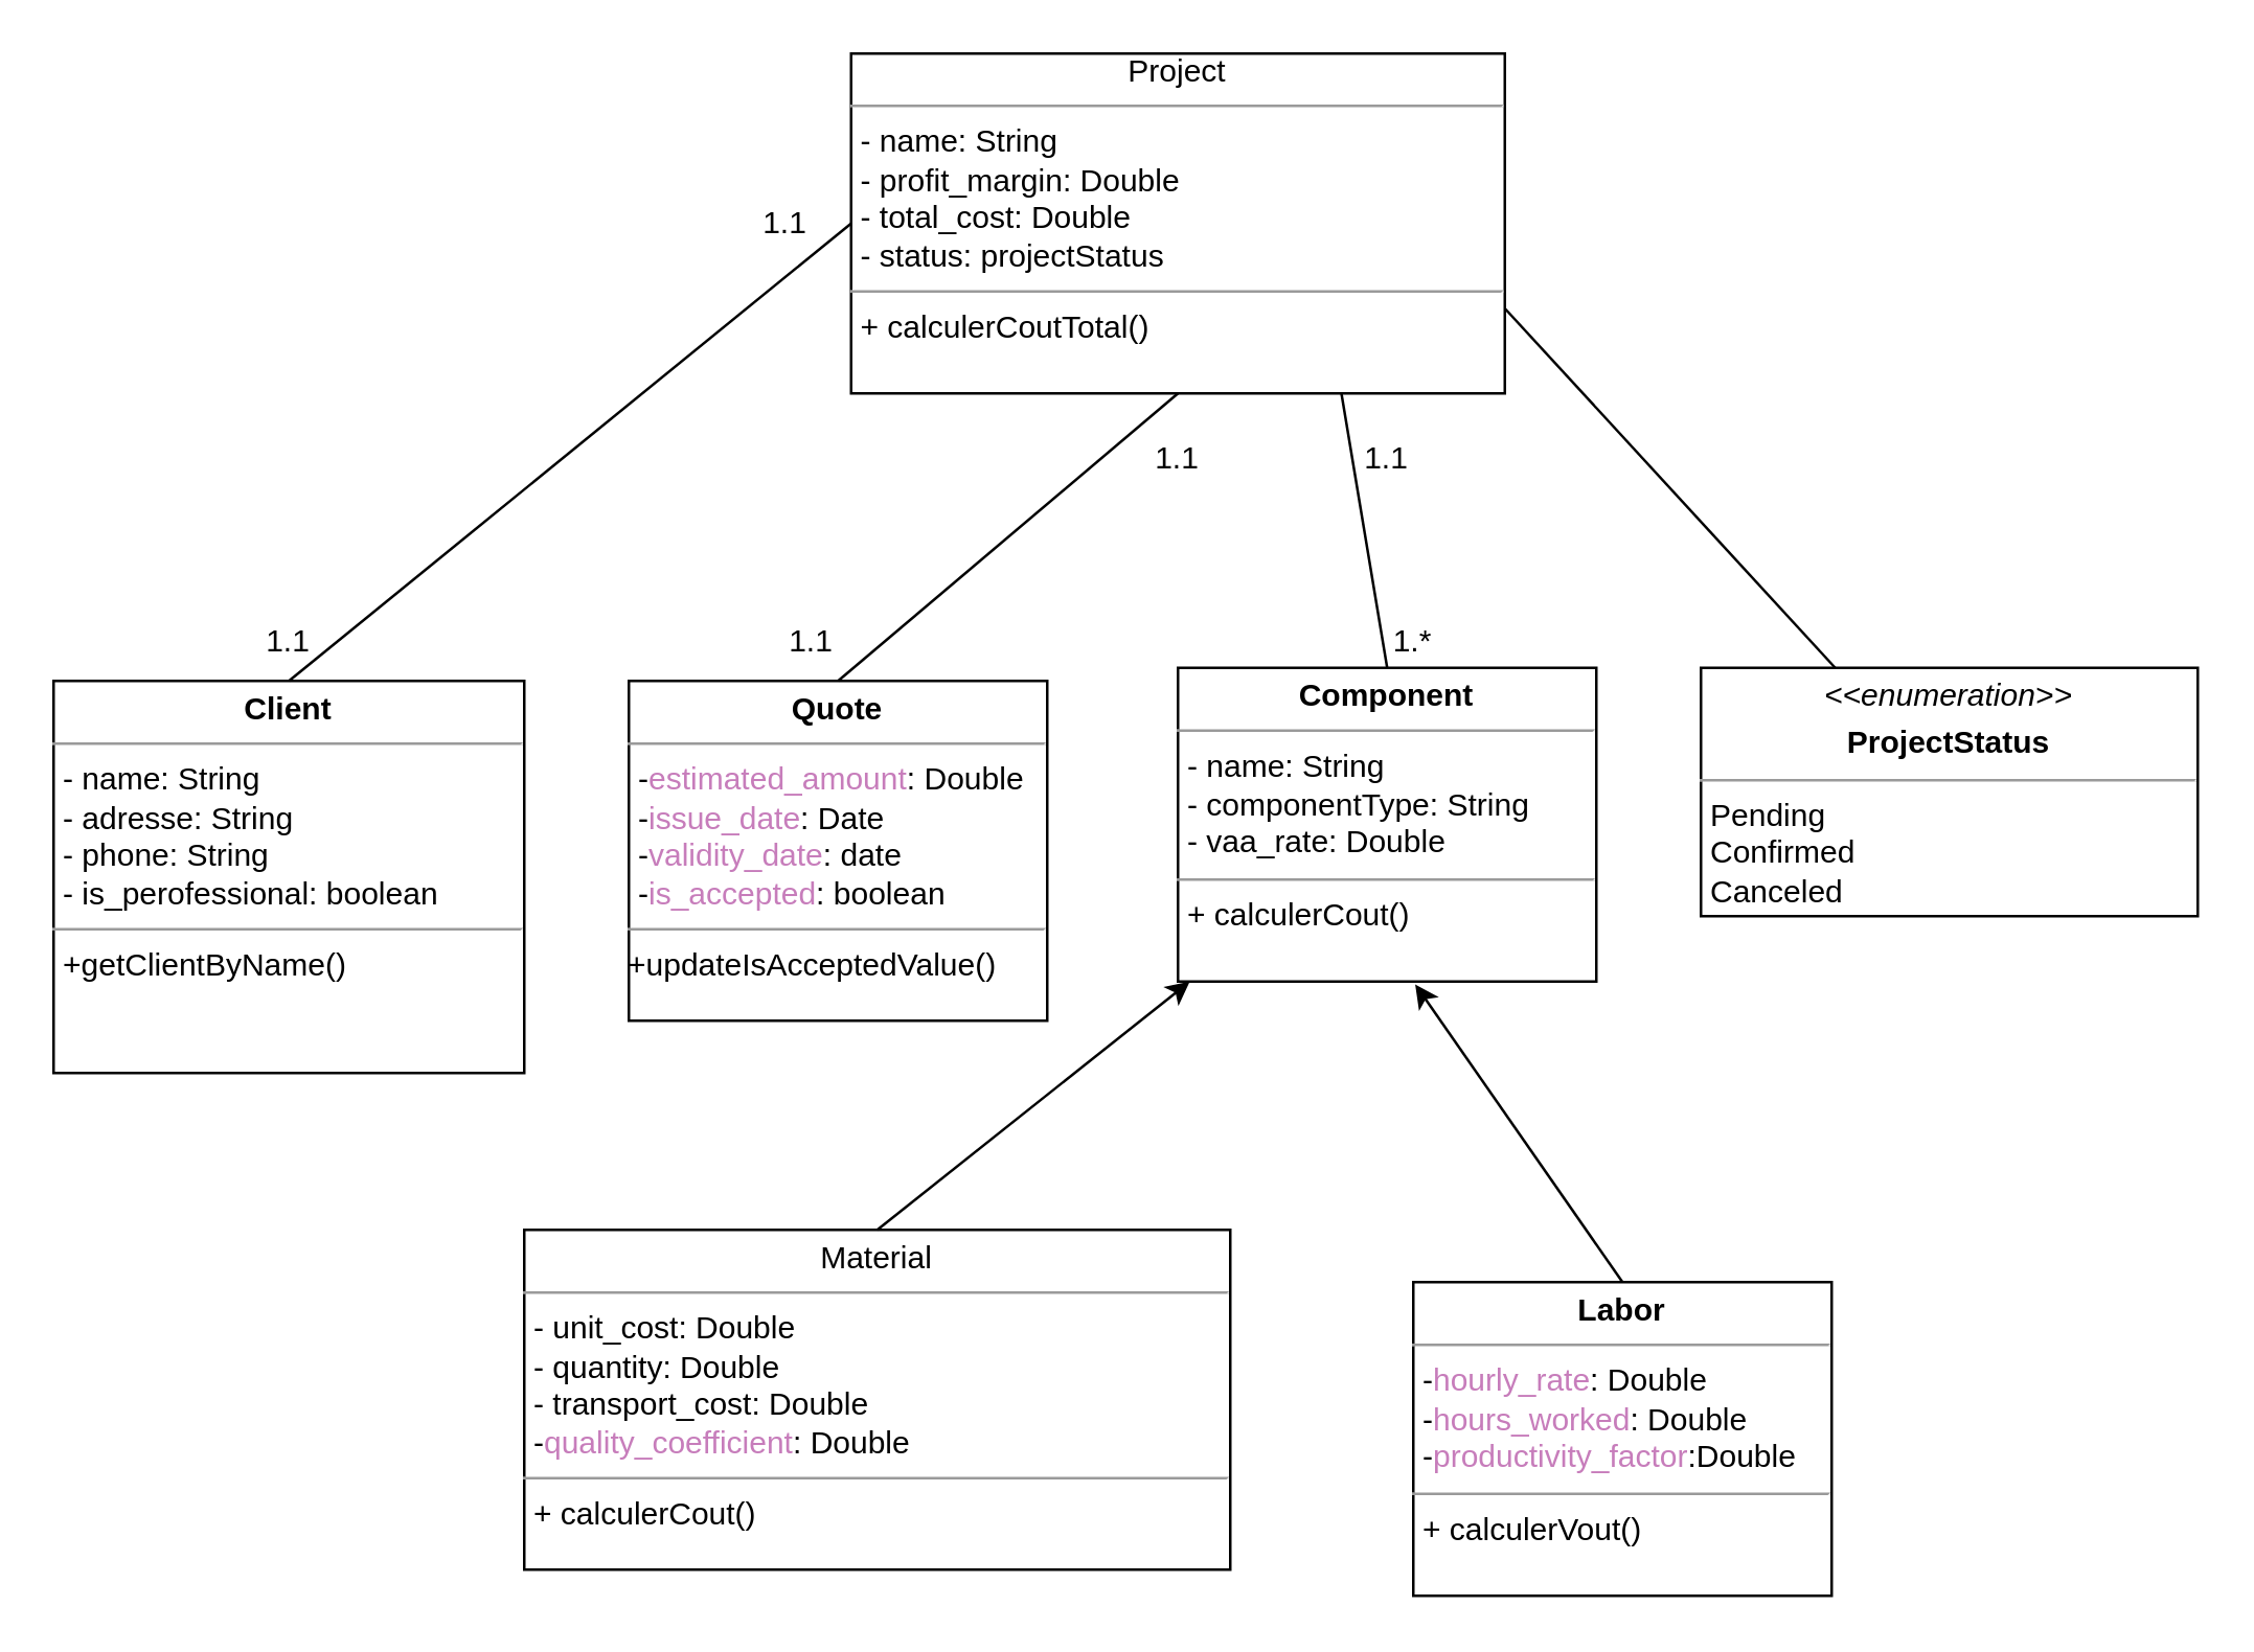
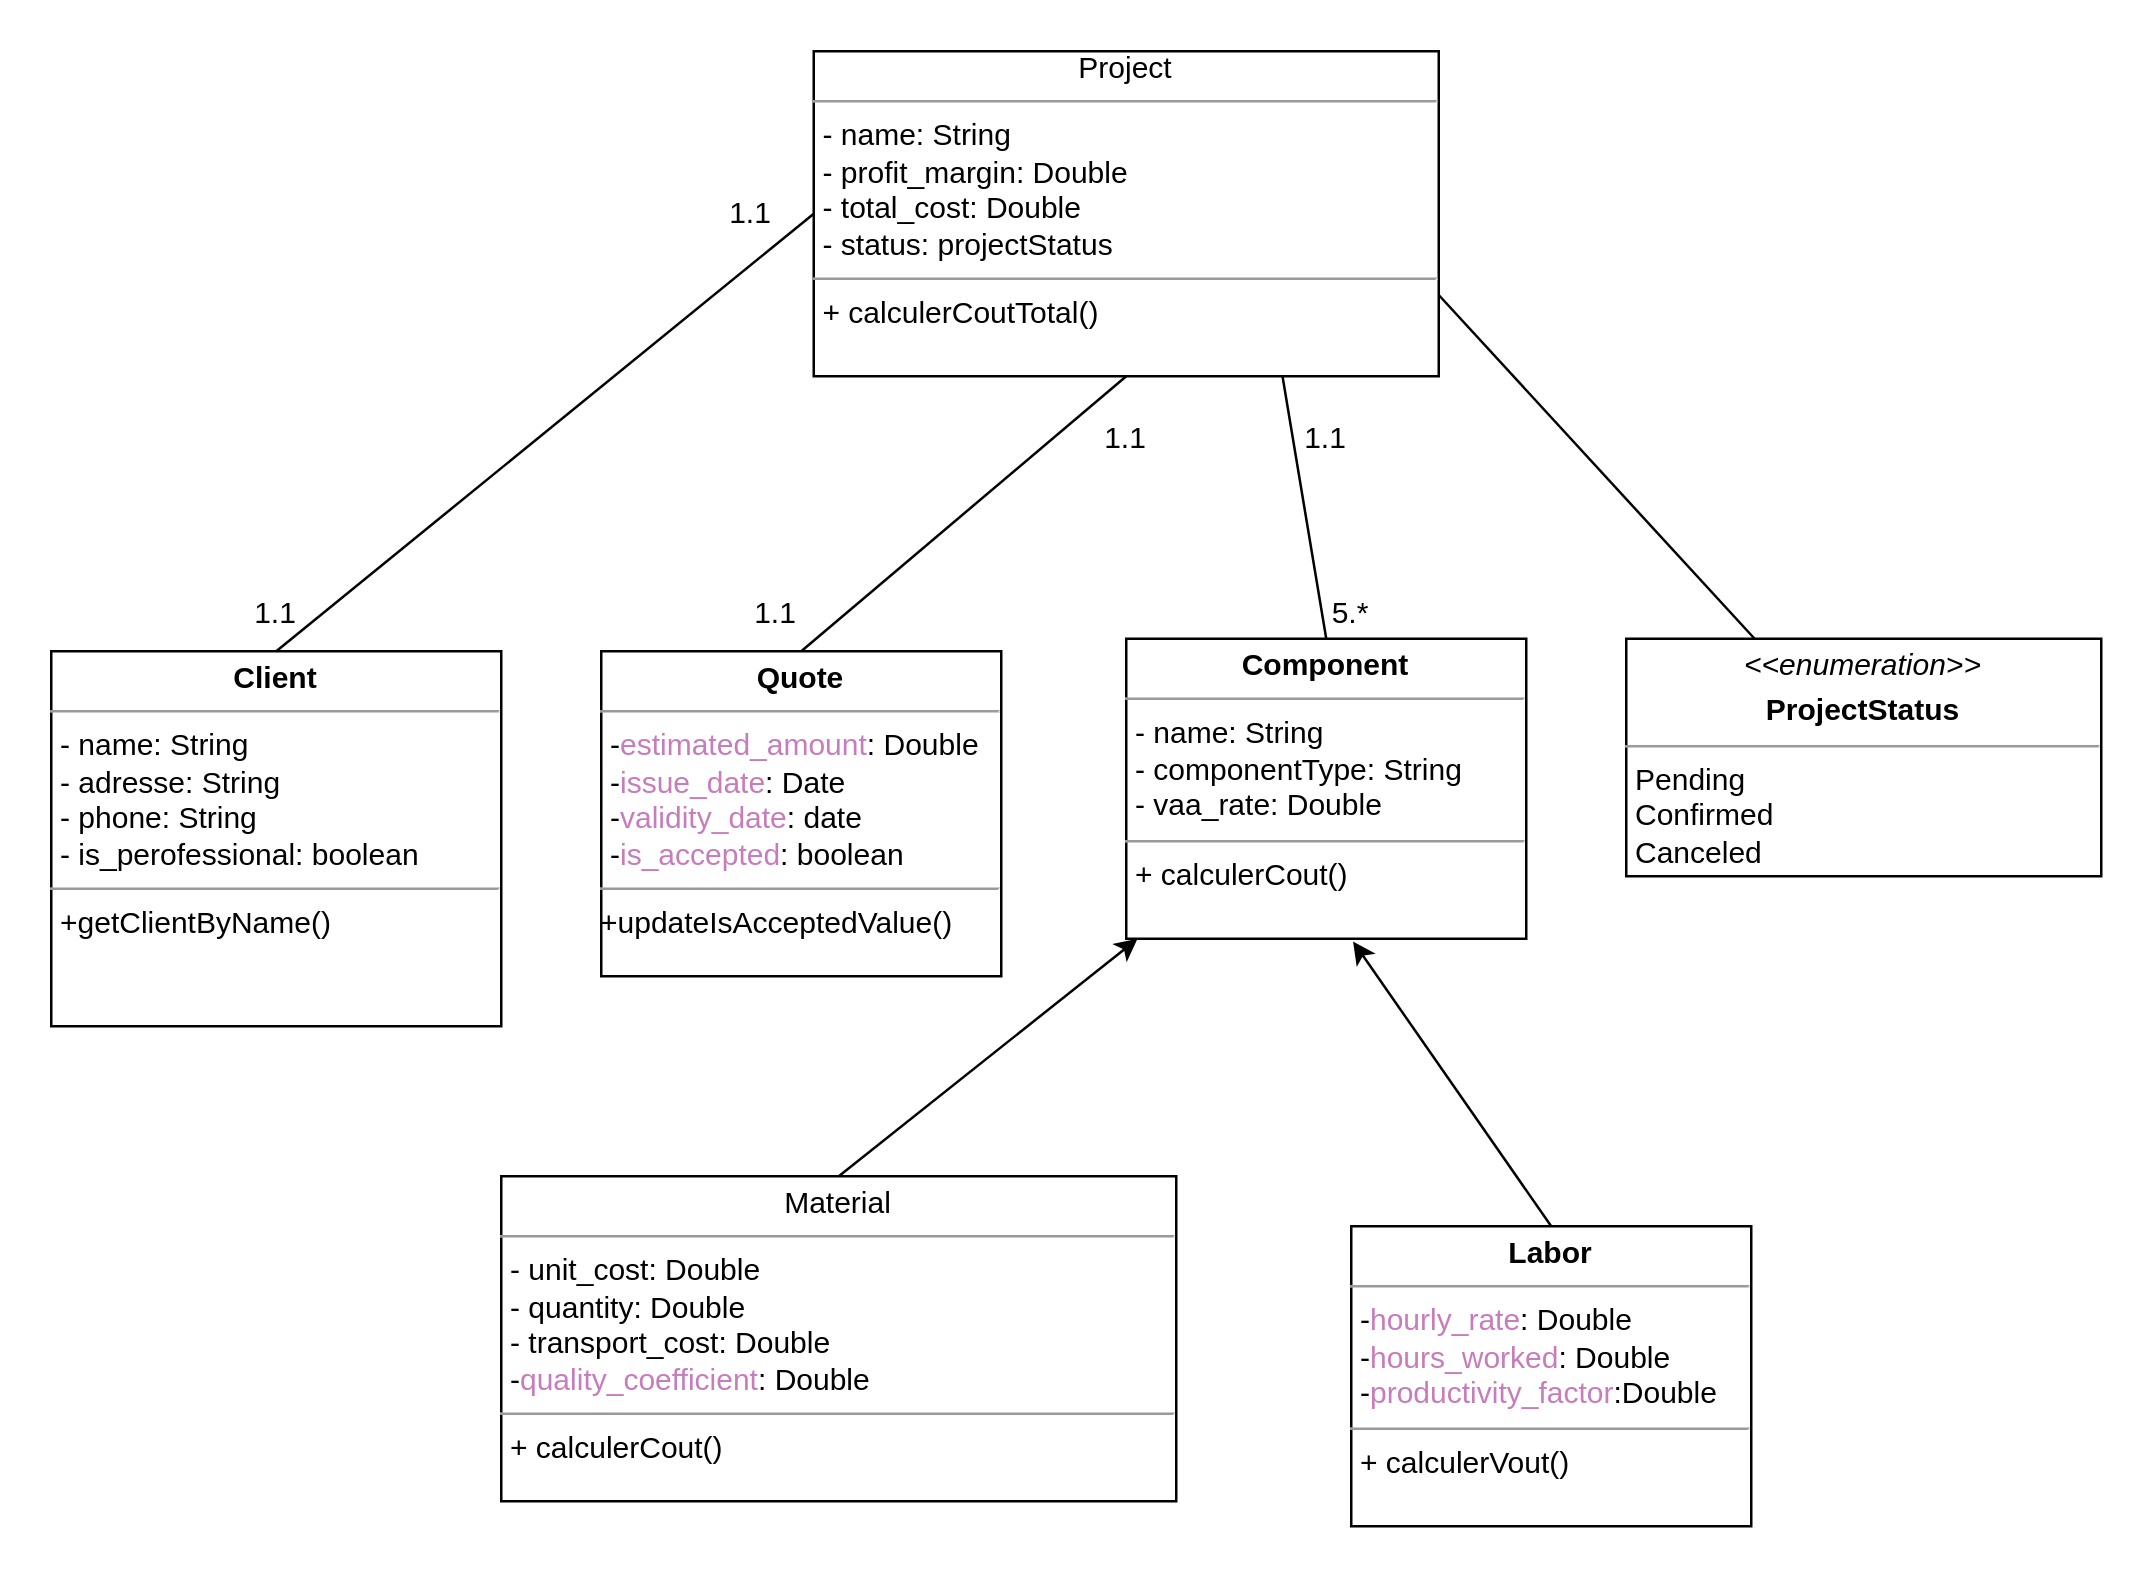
- <mxCell id="21" value="1.*" style="text;html=1;strokeColor=none;fillColor=none;align=center;verticalAlign=middle;whiteSpace=wrap;rounded=0;" vertex="1" parent="1"><mxGeometry x="510" y="230" width="60" height="30" as="geometry" /></mxCell>
+ <mxCell id="21" value="5.*" style="text;html=1;strokeColor=none;fillColor=none;align=center;verticalAlign=middle;whiteSpace=wrap;rounded=0;" vertex="1" parent="1"><mxGeometry x="510" y="230" width="60" height="30" as="geometry" /></mxCell>
